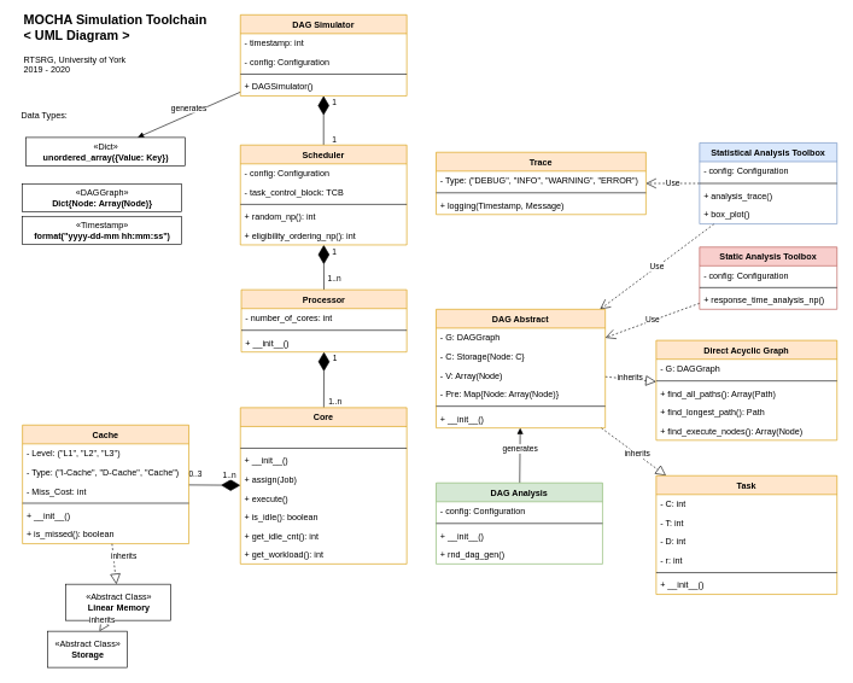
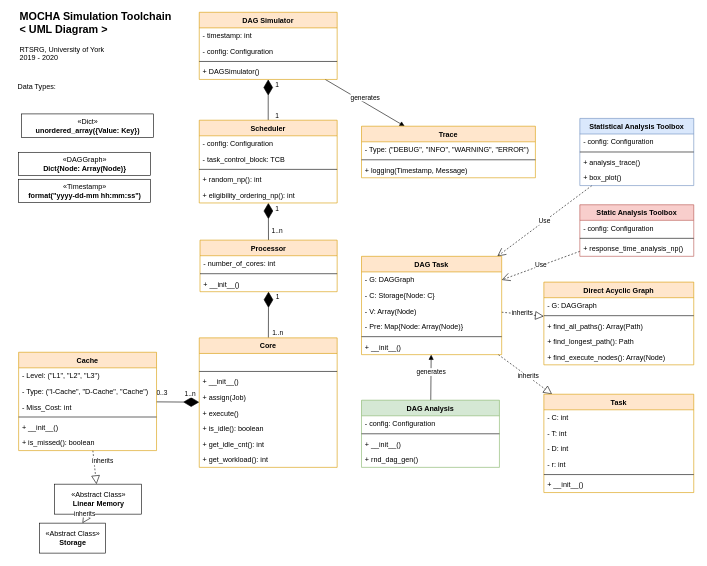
- <mxCell id="32" value="Data Types:" style="text;html=1;align=center;verticalAlign=middle;resizable=0;points=[];autosize=1;" parent="1" vertex="1"><mxGeometry x="20" y="148.5" width="80" height="20" as="geometry" /></mxCell>
+ <mxCell id="32" value="Data Types:" style="text;html=1;align=center;verticalAlign=middle;resizable=0;points=[];autosize=1;" parent="1" vertex="1"><mxGeometry x="20" y="133.5" width="80" height="20" as="geometry" /></mxCell>
- <mxCell id="16" value="generates" style="html=1;verticalAlign=bottom;endArrow=block;" parent="1" source="34" target="31" edge="1"><mxGeometry width="80" relative="1" as="geometry"><mxPoint x="-48.75" y="83" as="sourcePoint" /><mxPoint x="31.25" y="83" as="targetPoint" /></mxGeometry></mxCell>
+ <mxCell id="16" value="generates" style="html=1;verticalAlign=bottom;endArrow=block;" parent="1" source="34" target="94" edge="1"><mxGeometry width="80" relative="1" as="geometry"><mxPoint x="-48.75" y="83" as="sourcePoint" /><mxPoint x="31.25" y="83" as="targetPoint" /></mxGeometry></mxCell>
- <mxCell id="8" value="Use" style="endArrow=open;endSize=12;dashed=1;html=1;" parent="1" source="89" target="94" edge="1"><mxGeometry width="160" relative="1" as="geometry"><mxPoint x="-48.75" y="490" as="sourcePoint" /><mxPoint x="111.25" y="490" as="targetPoint" /></mxGeometry></mxCell>
- <mxCell id="78" value="DAG Abstract" style="swimlane;fontStyle=1;align=center;verticalAlign=top;childLayout=stackLayout;horizontal=1;startSize=26;horizontalStack=0;resizeParent=1;resizeParentMax=0;resizeLast=0;collapsible=1;marginBottom=0;fillColor=#ffe6cc;strokeColor=#d79b00;" parent="1" vertex="1"><mxGeometry x="601.88" y="427" width="233.75" height="164" as="geometry" /></mxCell>
+ <mxCell id="78" value="DAG Task" style="swimlane;fontStyle=1;align=center;verticalAlign=top;childLayout=stackLayout;horizontal=1;startSize=26;horizontalStack=0;resizeParent=1;resizeParentMax=0;resizeLast=0;collapsible=1;marginBottom=0;fillColor=#ffe6cc;strokeColor=#d79b00;" parent="1" vertex="1"><mxGeometry x="601.88" y="427" width="233.75" height="164" as="geometry" /></mxCell>
